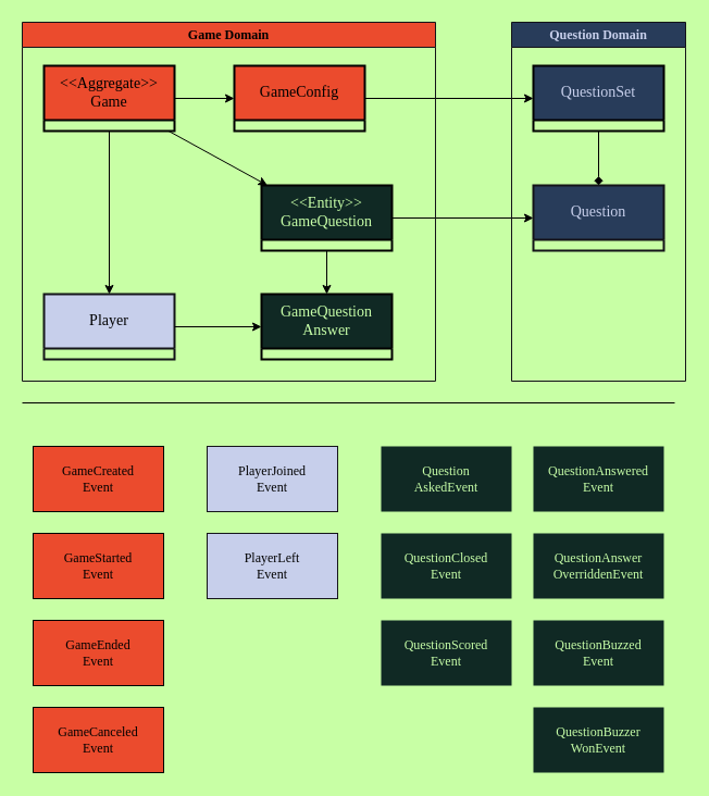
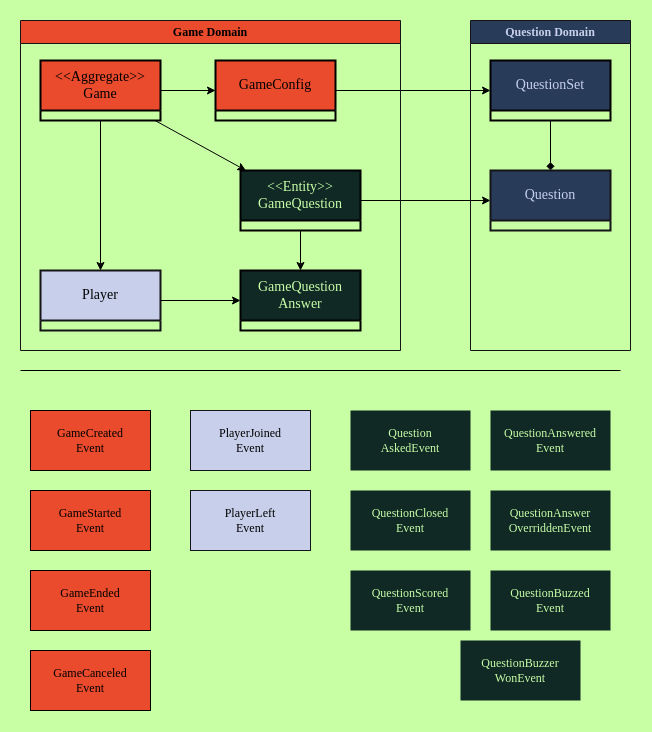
- <mxCell id="12" value="QuestionBuzzer&lt;div&gt;WonEvent&lt;/div&gt;" style="rounded=0;whiteSpace=wrap;html=1;hachureGap=4;fontFamily=ES Klarheit Kurrent RD;fillColor=#102924;strokeColor=none;fontColor=#c8ffa9;" parent="1" vertex="1"><mxGeometry x="490" y="650" width="120" height="60" as="geometry" /></mxCell>
+ <mxCell id="12" value="QuestionBuzzer&lt;div&gt;WonEvent&lt;/div&gt;" style="rounded=0;whiteSpace=wrap;html=1;hachureGap=4;fontFamily=ES Klarheit Kurrent RD;fillColor=#102924;strokeColor=none;fontColor=#c8ffa9;" parent="1" vertex="1"><mxGeometry x="460" y="640" width="120" height="60" as="geometry" /></mxCell>
